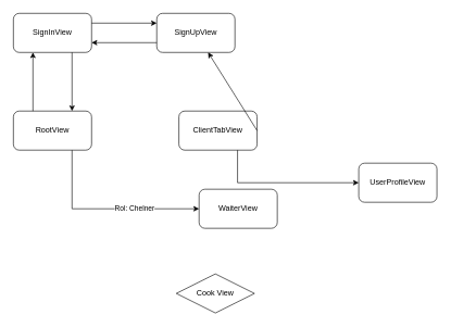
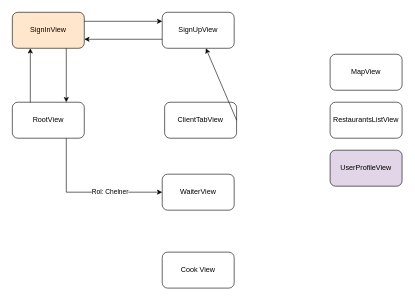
- <mxCell id="3" value="SignInView" style="rounded=1;whiteSpace=wrap;html=1;" vertex="1" parent="1"><mxGeometry x="20" y="20" width="120" height="60" as="geometry" /></mxCell>
+ <mxCell id="3" value="SignInView" style="rounded=1;whiteSpace=wrap;html=1;fillColor=#ffe6cc;" vertex="1" parent="1"><mxGeometry x="20" y="20" width="120" height="60" as="geometry" /></mxCell>
- <mxCell id="4" value="SignUpView" style="rounded=1;whiteSpace=wrap;html=1;" vertex="1" parent="1"><mxGeometry x="240" y="20" width="120" height="60" as="geometry" /></mxCell>
+ <mxCell id="4" value="SignUpView" style="rounded=1;whiteSpace=wrap;html=1;" vertex="1" parent="1"><mxGeometry x="270" y="20" width="120" height="60" as="geometry" /></mxCell>
+ <mxCell id="14" value="MapView" style="rounded=1;whiteSpace=wrap;html=1;" vertex="1" parent="1"><mxGeometry x="550" y="90" width="120" height="60" as="geometry" /></mxCell>
+ <mxCell id="15" value="RestaurantsListView" style="rounded=1;whiteSpace=wrap;html=1;" vertex="1" parent="1"><mxGeometry x="550" y="170" width="120" height="60" as="geometry" /></mxCell>
- <mxCell id="18" value="" style="endArrow=classic;html=1;rounded=0;entryX=0;entryY=0.5;entryDx=0;entryDy=0;exitX=0.75;exitY=1;exitDx=0;exitDy=0;" edge="1" parent="1" source="5" target="16"><mxGeometry width="50" height="50" relative="1" as="geometry"><mxPoint x="170" y="230" as="sourcePoint" /><mxPoint x="304" y="230" as="targetPoint" /><Array as="points"><mxPoint x="364" y="280" /></Array></mxGeometry></mxCell>
- <mxCell id="16" value="UserProfileView" style="rounded=1;whiteSpace=wrap;html=1;" vertex="1" parent="1"><mxGeometry x="550" y="250" width="120" height="60" as="geometry" /></mxCell>
+ <mxCell id="16" value="UserProfileView" style="rounded=1;whiteSpace=wrap;html=1;fillColor=#e1d5e7;" vertex="1" parent="1"><mxGeometry x="550" y="250" width="120" height="60" as="geometry" /></mxCell>
- <mxCell id="6" value="WaiterView" style="rounded=1;whiteSpace=wrap;html=1;" vertex="1" parent="1"><mxGeometry x="305" y="290" width="120" height="60" as="geometry" /></mxCell>
+ <mxCell id="6" value="WaiterView" style="rounded=1;whiteSpace=wrap;html=1;" vertex="1" parent="1"><mxGeometry x="270" y="290" width="120" height="60" as="geometry" /></mxCell>
- <mxCell id="7" value="Cook View" style="rhombus;whiteSpace=wrap;html=1;" vertex="1" parent="1"><mxGeometry x="270" y="420" width="120" height="60" as="geometry" /></mxCell>
+ <mxCell id="7" value="Cook View" style="rounded=1;whiteSpace=wrap;html=1;" vertex="1" parent="1"><mxGeometry x="270" y="420" width="120" height="60" as="geometry" /></mxCell>
